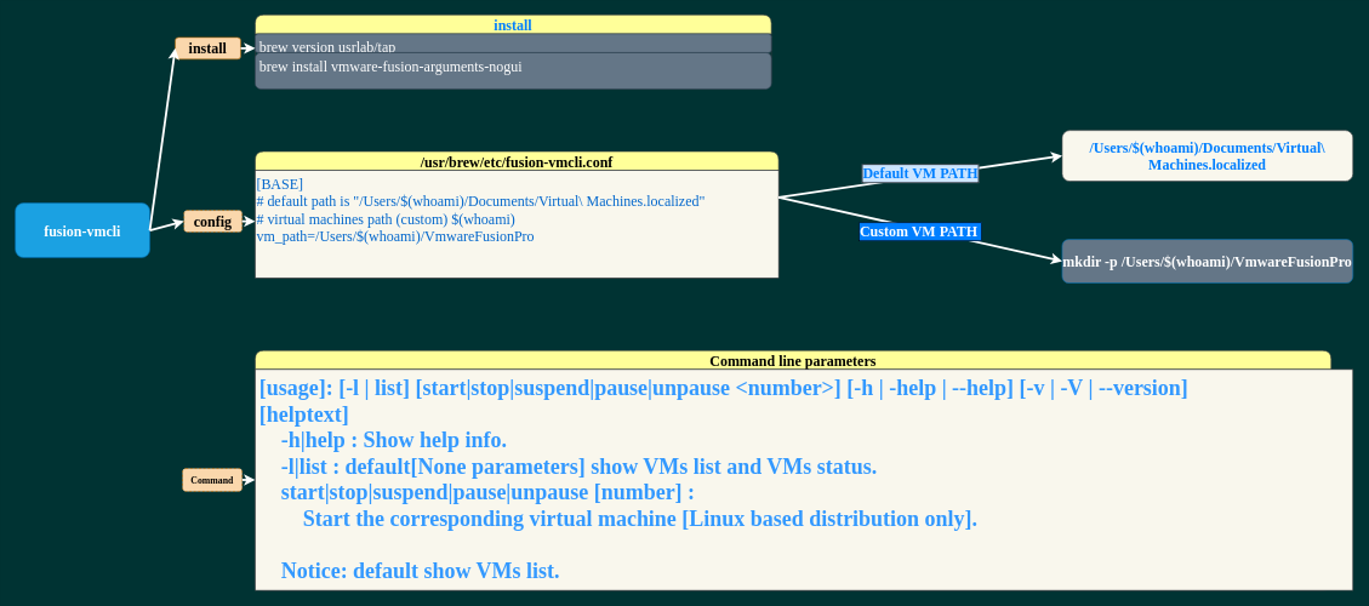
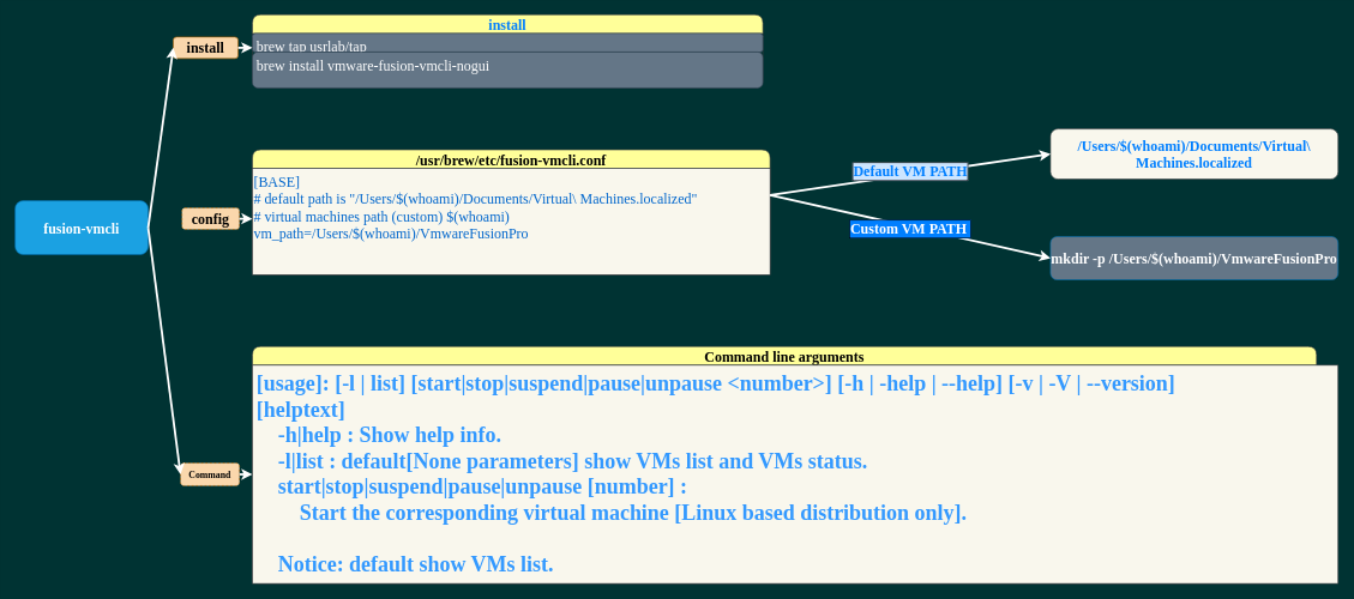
- <mxCell id="4" value="brew version usrlab/tap" style="text;strokeColor=#314354;fillColor=#647687;align=left;verticalAlign=top;spacingLeft=4;spacingRight=4;overflow=hidden;rotatable=0;points=[[0,0.5],[1,0.5]];portConstraint=eastwest;fontSize=20;rounded=1;fontFamily=Garamond;fontColor=#ffffff;" vertex="1" parent="3"><mxGeometry y="26" width="710" height="26" as="geometry" /></mxCell>
+ <mxCell id="4" value="brew tap usrlab/tap" style="text;strokeColor=#314354;fillColor=#647687;align=left;verticalAlign=top;spacingLeft=4;spacingRight=4;overflow=hidden;rotatable=0;points=[[0,0.5],[1,0.5]];portConstraint=eastwest;fontSize=20;rounded=1;fontFamily=Garamond;fontColor=#ffffff;" vertex="1" parent="3"><mxGeometry y="26" width="710" height="26" as="geometry" /></mxCell>
- <mxCell id="5" value="brew install vmware-fusion-arguments-nogui" style="text;strokeColor=#314354;fillColor=#647687;align=left;verticalAlign=top;spacingLeft=4;spacingRight=4;overflow=hidden;rotatable=0;points=[[0,0.5],[1,0.5]];portConstraint=eastwest;fontSize=20;rounded=1;fontFamily=Garamond;fontColor=#ffffff;" vertex="1" parent="3"><mxGeometry y="52" width="710" height="50" as="geometry" /></mxCell>
+ <mxCell id="5" value="brew install vmware-fusion-vmcli-nogui" style="text;strokeColor=#314354;fillColor=#647687;align=left;verticalAlign=top;spacingLeft=4;spacingRight=4;overflow=hidden;rotatable=0;points=[[0,0.5],[1,0.5]];portConstraint=eastwest;fontSize=20;rounded=1;fontFamily=Garamond;fontColor=#ffffff;" vertex="1" parent="3"><mxGeometry y="52" width="710" height="50" as="geometry" /></mxCell>
- <mxCell id="13" value="" style="endArrow=classic;html=1;entryX=0;entryY=0.5;entryDx=0;entryDy=0;exitX=1;exitY=0.5;exitDx=0;exitDy=0;fontSize=20;fontFamily=Garamond;strokeColor=#FFFFFF;strokeWidth=3;" edge="1" parent="1" source="2" target="10"><mxGeometry width="50" height="50" relative="1" as="geometry"><mxPoint x="480" y="419" as="sourcePoint" /><mxPoint x="530" y="369" as="targetPoint" /></mxGeometry></mxCell>
+ <mxCell id="14" value="" style="endArrow=classic;html=1;exitX=1;exitY=0.5;exitDx=0;exitDy=0;entryX=0;entryY=0.5;entryDx=0;entryDy=0;fontSize=20;fontFamily=Garamond;strokeColor=#FFFFFF;strokeWidth=3;" edge="1" parent="1" source="2" target="11"><mxGeometry width="50" height="50" relative="1" as="geometry"><mxPoint x="480" y="419" as="sourcePoint" /><mxPoint x="530" y="369" as="targetPoint" /></mxGeometry></mxCell>
- <mxCell id="8" value="Command line parameters" style="swimlane;fontStyle=1;childLayout=stackLayout;horizontal=1;startSize=26;horizontalStack=0;resizeParent=1;resizeParentMax=0;resizeLast=0;collapsible=1;marginBottom=0;fontSize=20;strokeColor=#36393d;rounded=1;fontFamily=Garamond;fillColor=#FFFF99;" vertex="1" parent="1"><mxGeometry x="350" y="482" width="1480" height="330" as="geometry" /></mxCell>
+ <mxCell id="8" value="Command line arguments" style="swimlane;fontStyle=1;childLayout=stackLayout;horizontal=1;startSize=26;horizontalStack=0;resizeParent=1;resizeParentMax=0;resizeLast=0;collapsible=1;marginBottom=0;fontSize=20;strokeColor=#36393d;rounded=1;fontFamily=Garamond;fillColor=#FFFF99;" vertex="1" parent="1"><mxGeometry x="350" y="482" width="1480" height="330" as="geometry" /></mxCell>
